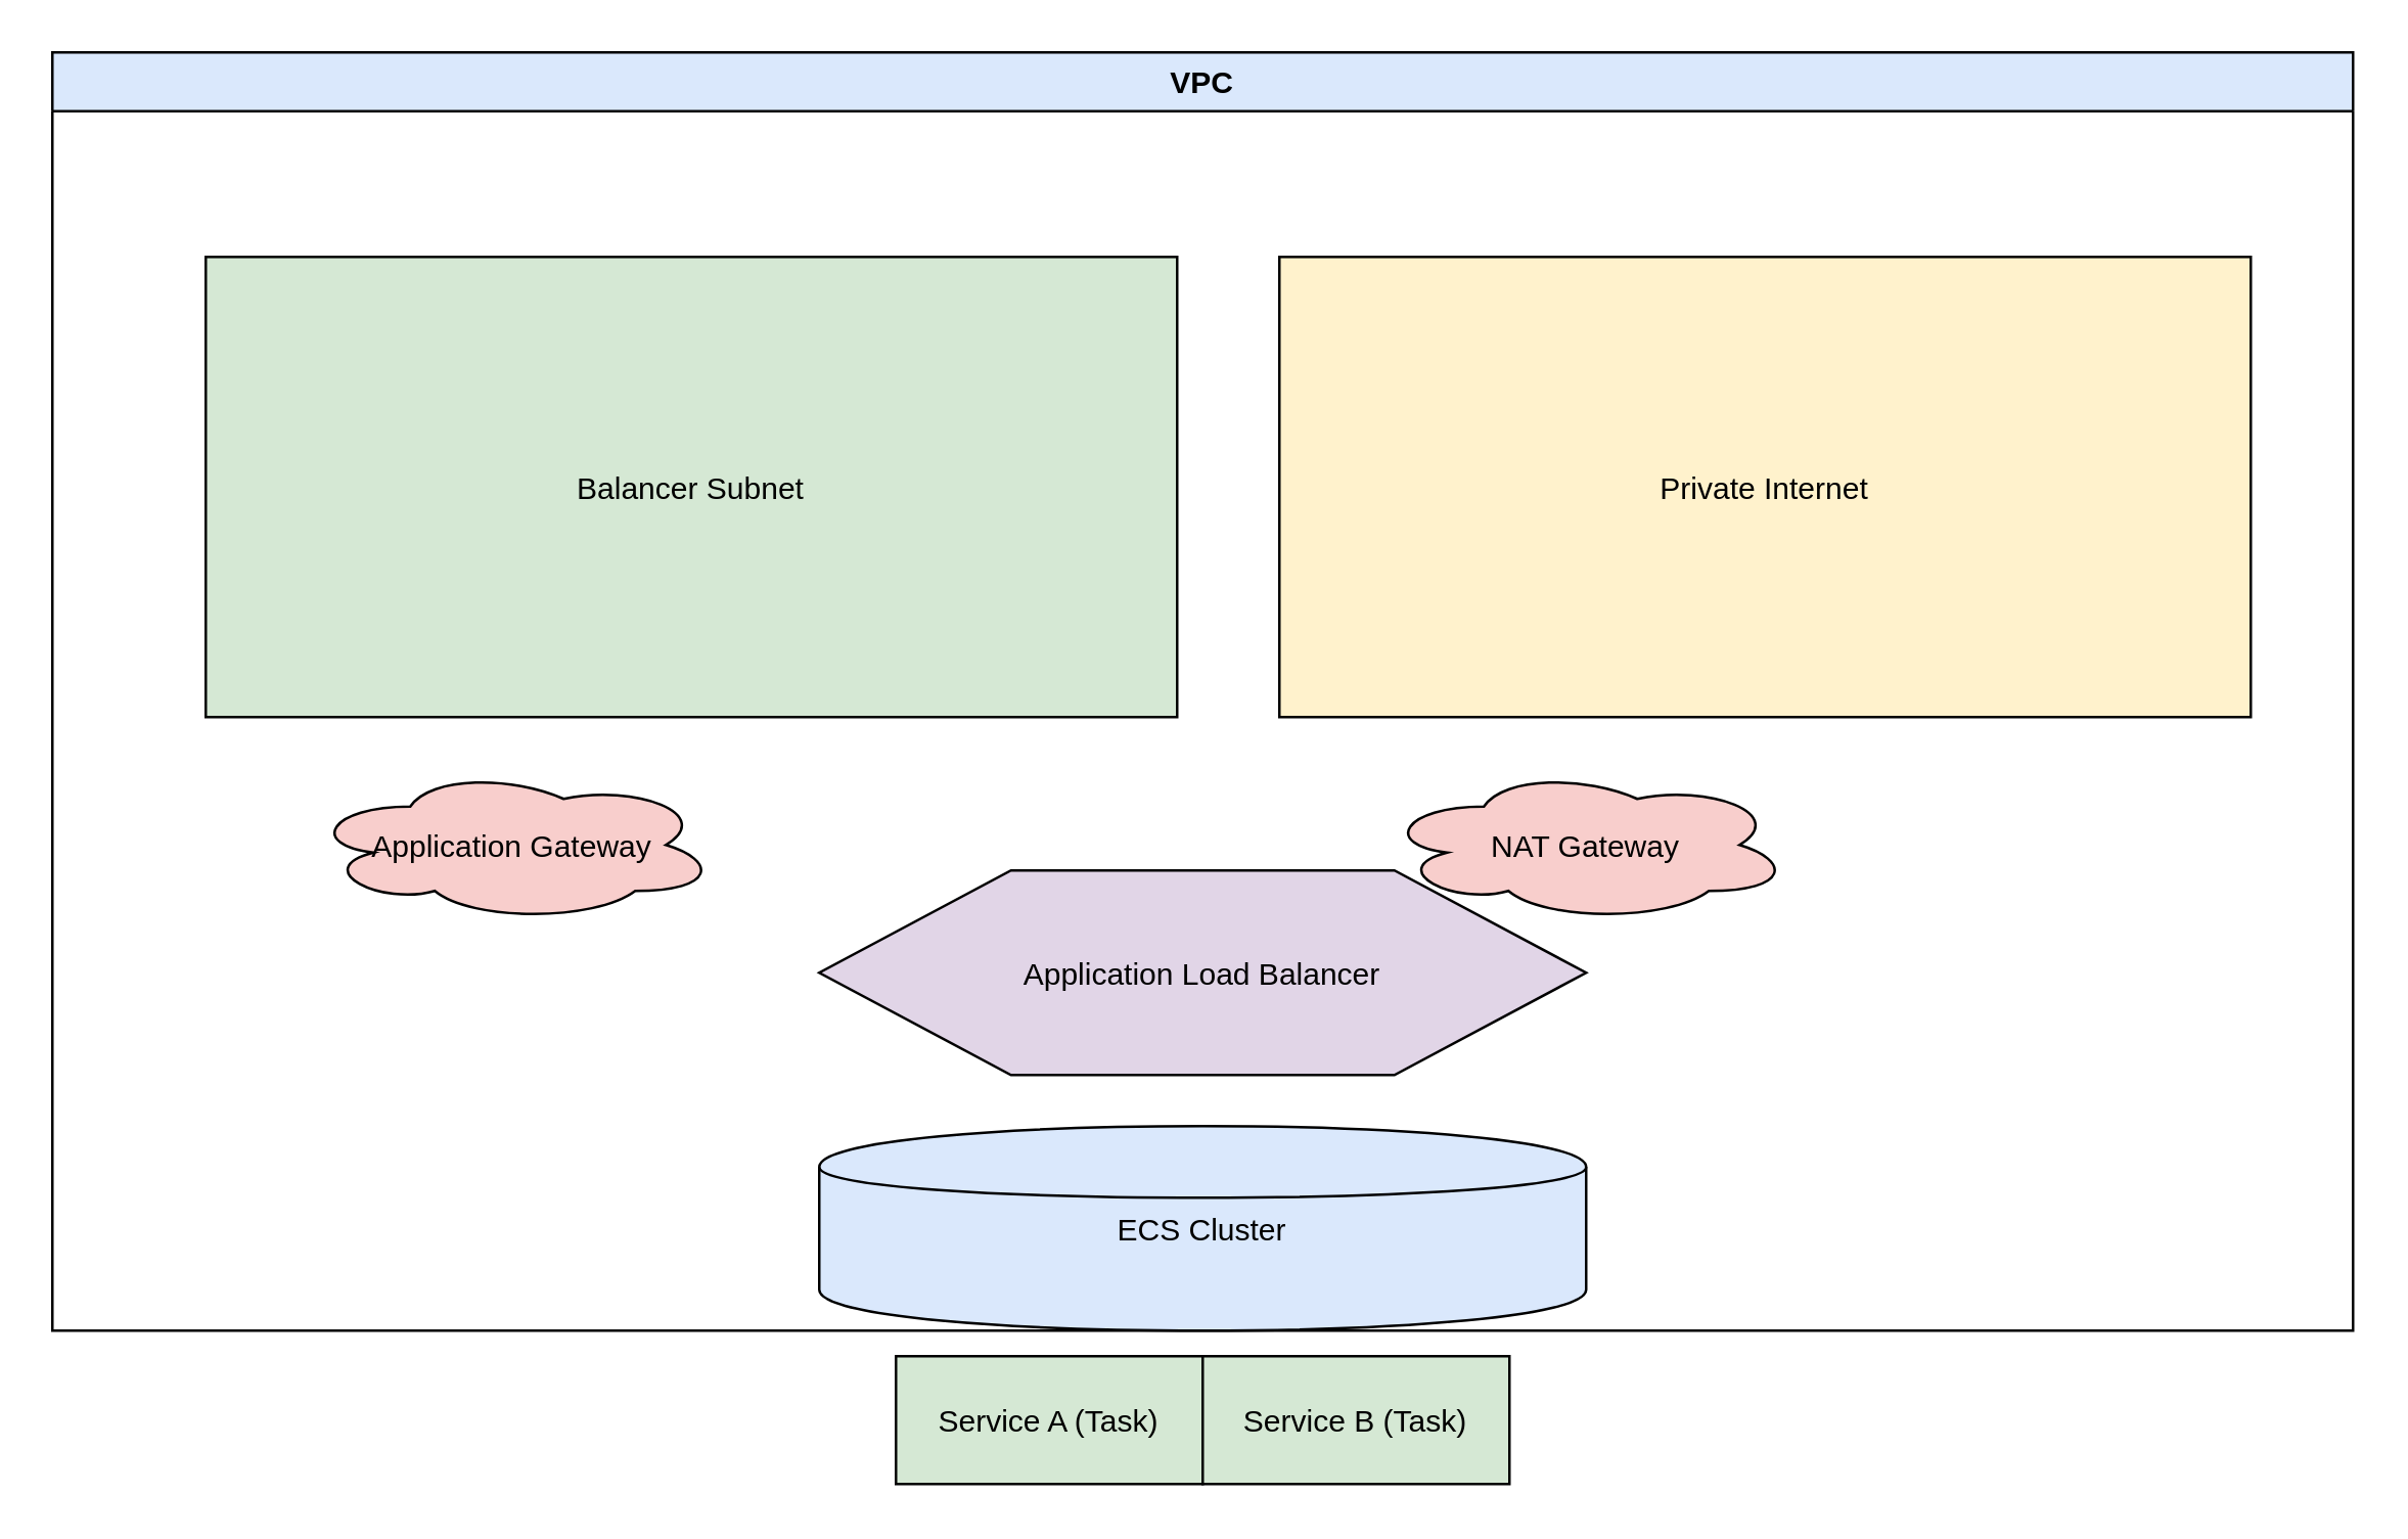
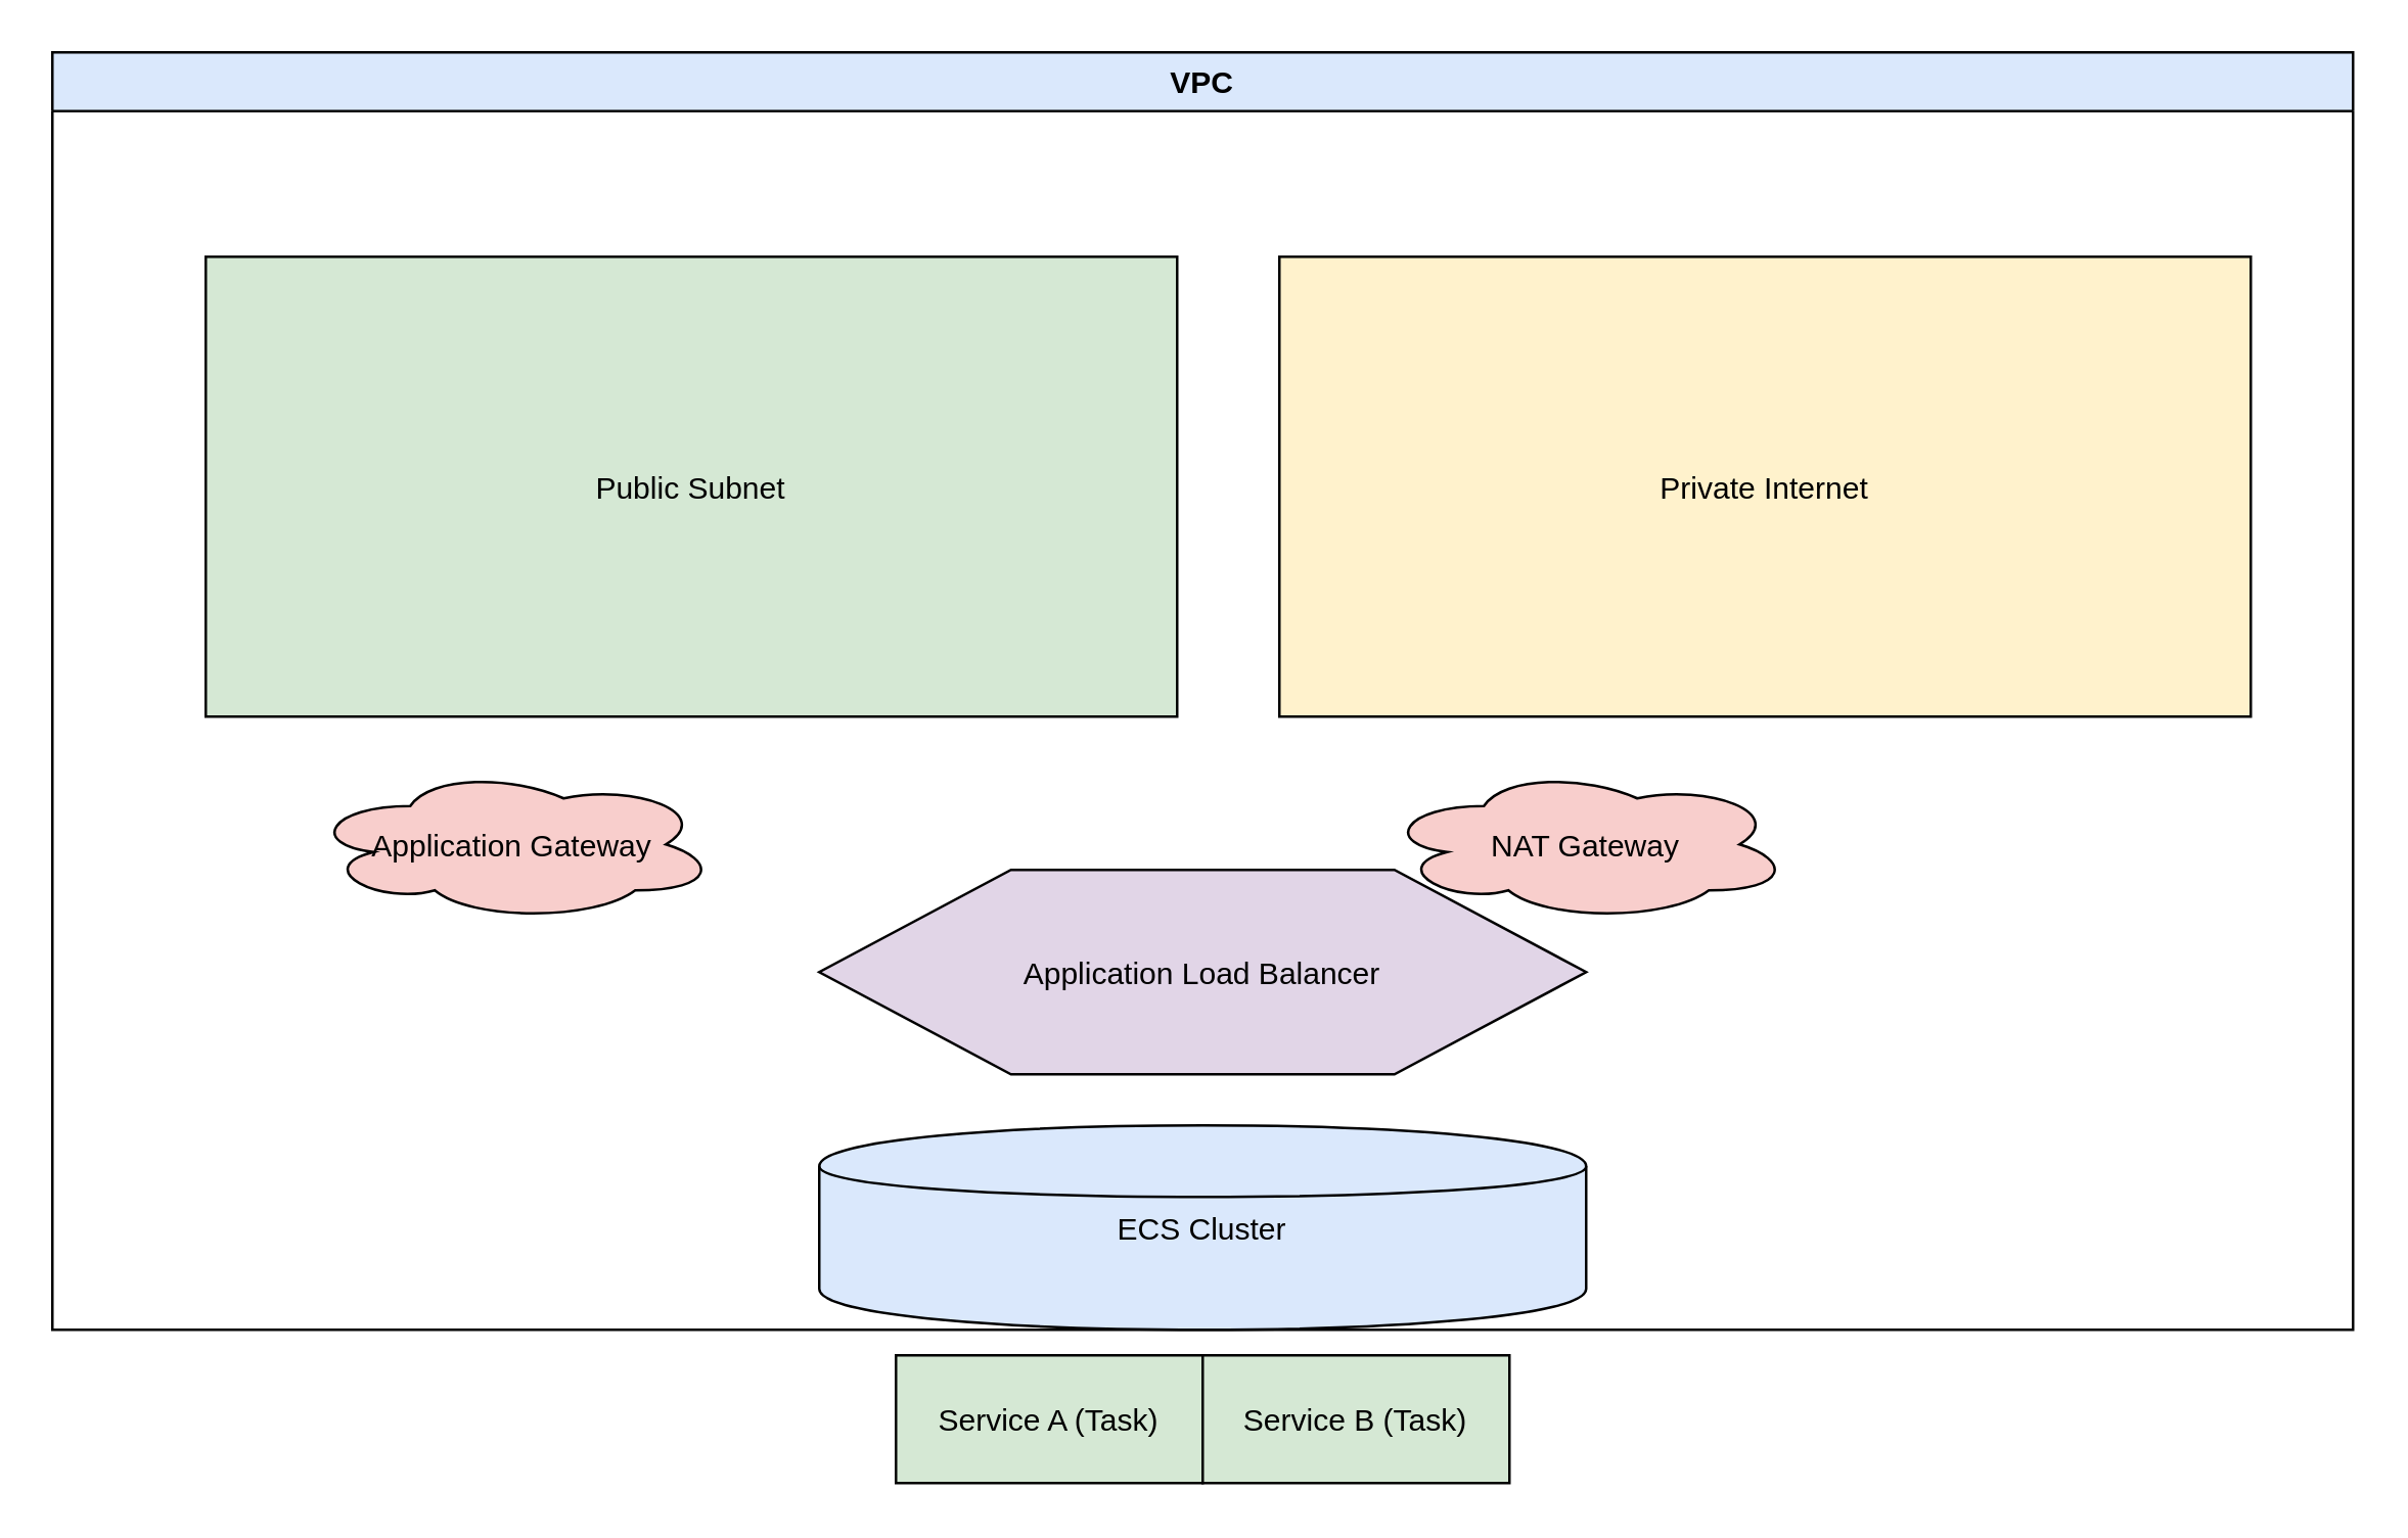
- <mxCell id="3" value="Balancer Subnet" style="shape=rectangle;fillColor=#d5e8d4" parent="2" vertex="1"><mxGeometry x="60" y="80" width="380" height="180" as="geometry" /></mxCell>
+ <mxCell id="3" value="Public Subnet" style="shape=rectangle;fillColor=#d5e8d4" parent="2" vertex="1"><mxGeometry x="60" y="80" width="380" height="180" as="geometry" /></mxCell>
